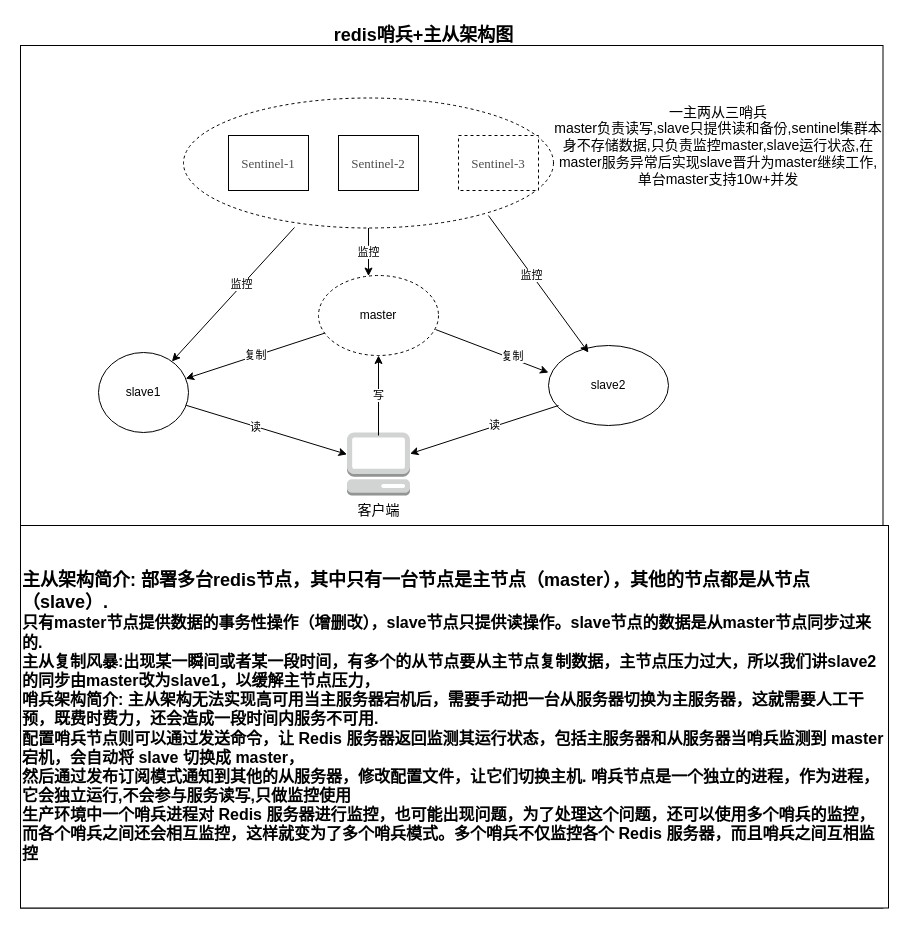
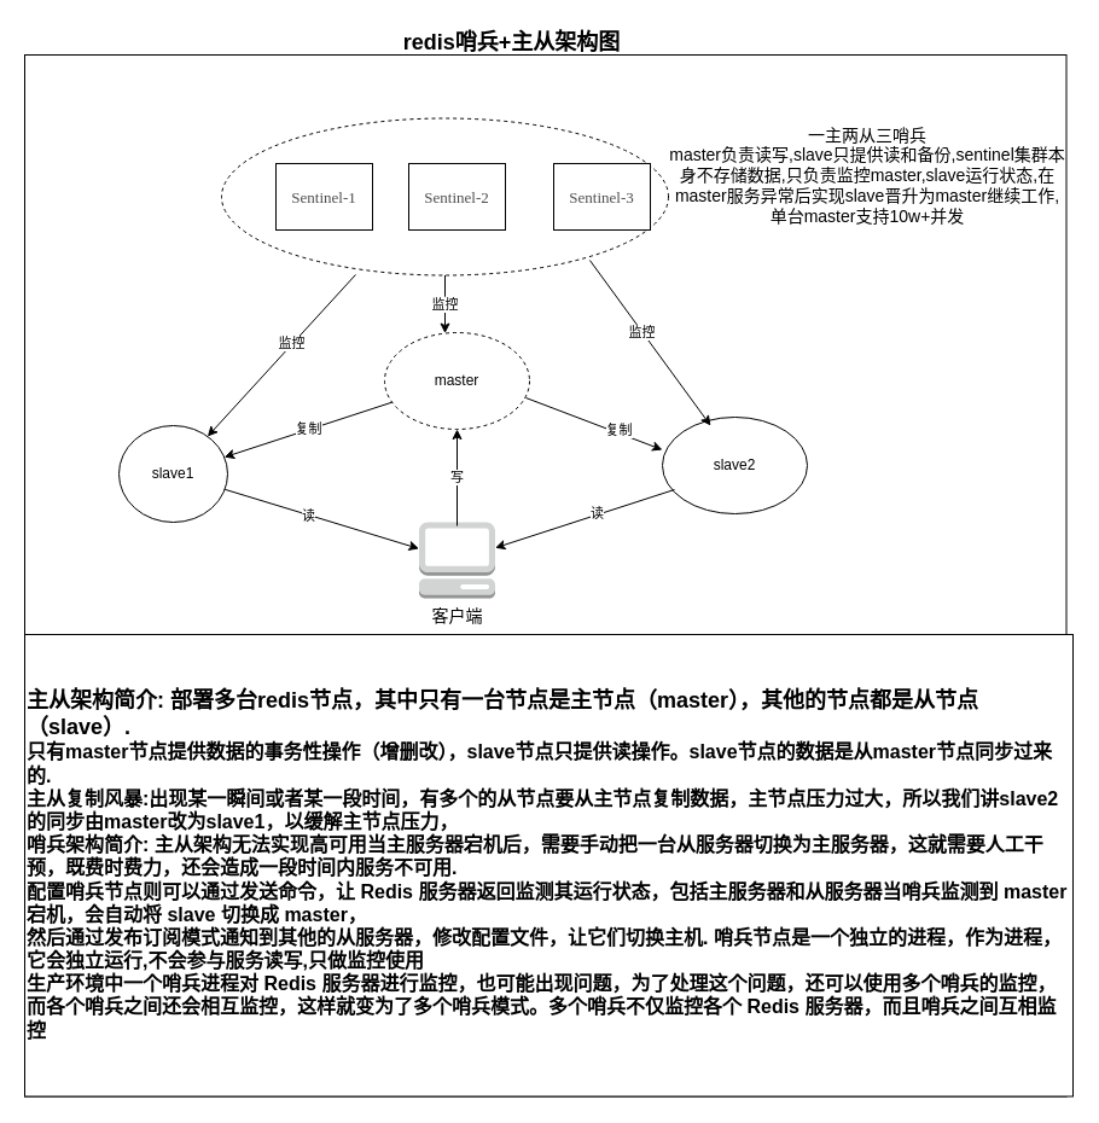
- <mxCell id="8" value="&lt;span style=&quot;color: rgb(77, 77, 77); font-family: 微软雅黑; font-size: 13px; background-color: rgba(255, 255, 255, 0.01);&quot;&gt;Sentinel-3&lt;/span&gt;" style="rounded=0;whiteSpace=wrap;html=1;dashed=1;" parent="1" vertex="1"><mxGeometry x="458" y="135" width="80" height="55" as="geometry" /></mxCell>
+ <mxCell id="8" value="&lt;span style=&quot;color: rgb(77, 77, 77); font-family: 微软雅黑; font-size: 13px; background-color: rgba(255, 255, 255, 0.01);&quot;&gt;Sentinel-3&lt;/span&gt;" style="rounded=0;whiteSpace=wrap;html=1;" parent="1" vertex="1"><mxGeometry x="458" y="135" width="80" height="55" as="geometry" /></mxCell>
